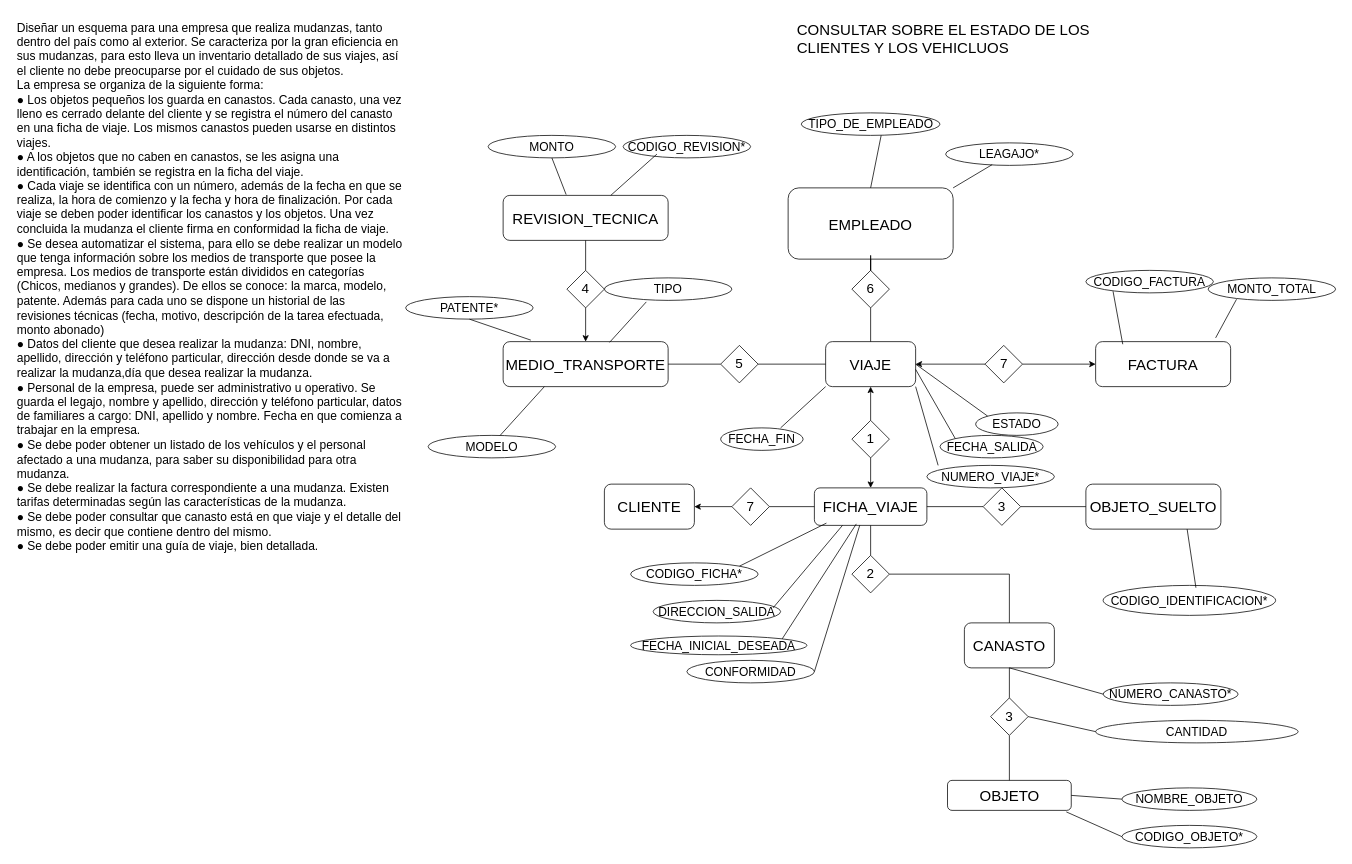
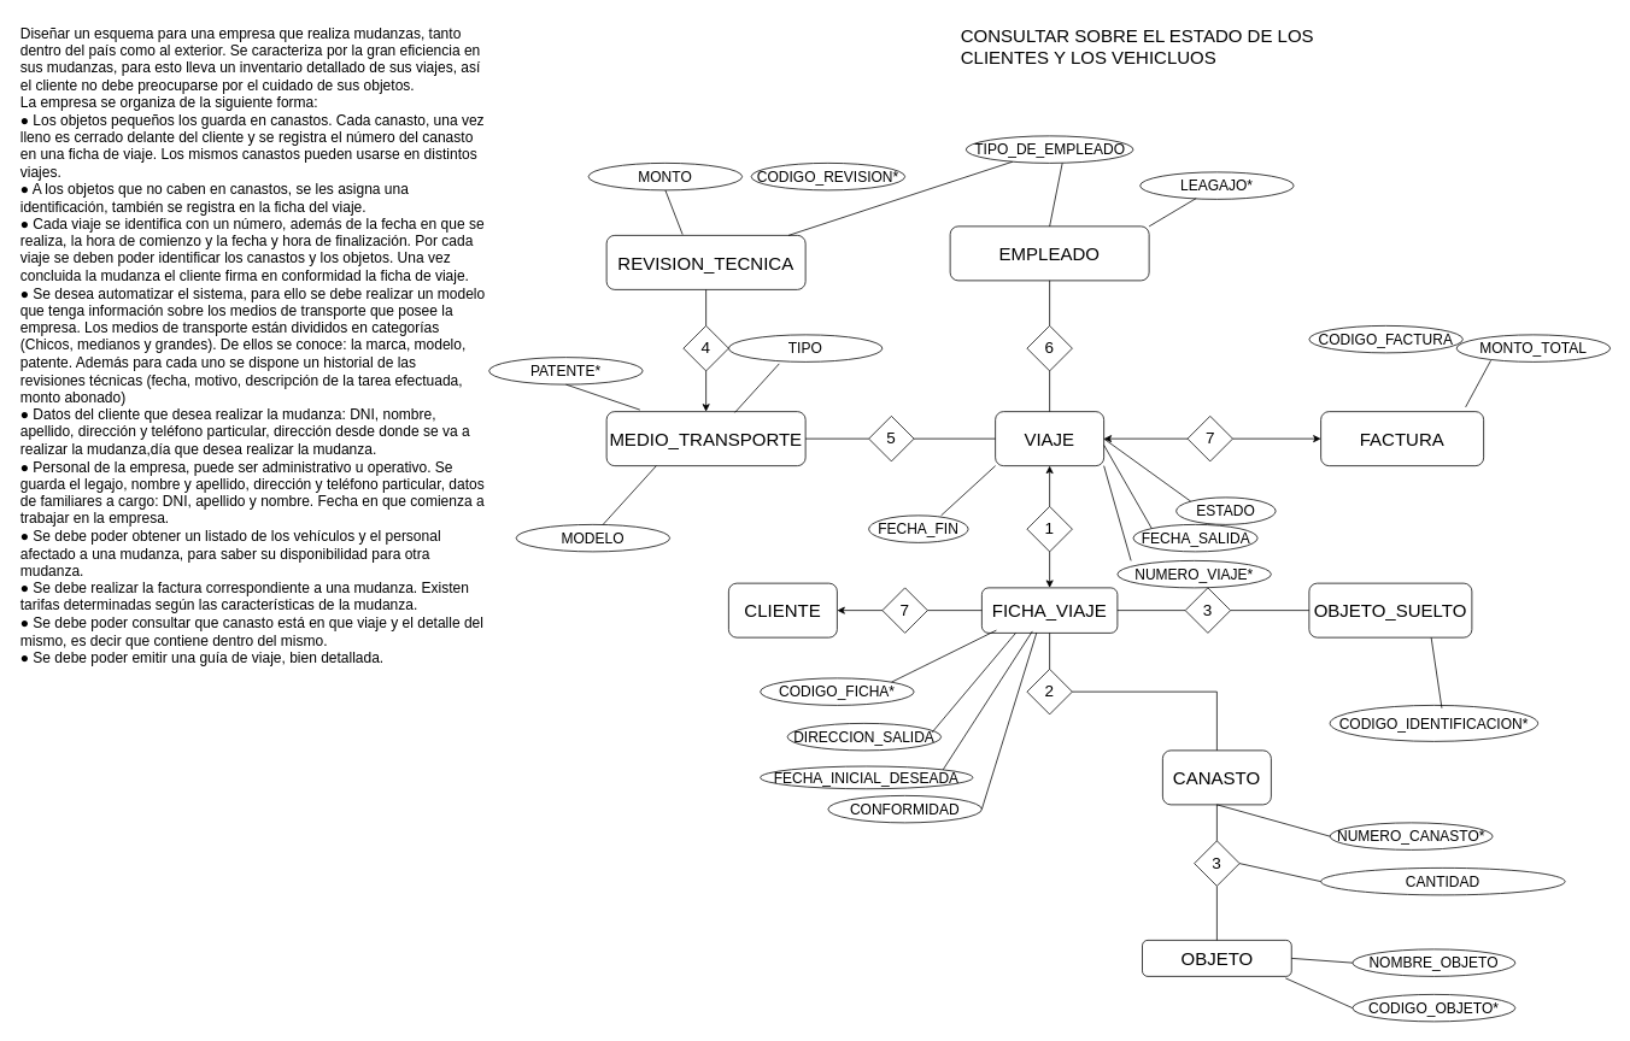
- <mxCell id="34" value="" style="endArrow=none;html=1;rounded=0;entryX=0.265;entryY=0.833;entryDx=0;entryDy=0;entryPerimeter=0;" edge="1" parent="1" source="29" target="33"><mxGeometry width="50" height="50" relative="1" as="geometry"><mxPoint x="980" y="350" as="sourcePoint" /><mxPoint x="1030" y="300" as="targetPoint" /></mxGeometry></mxCell>
+ <mxCell id="34" value="" style="endArrow=none;html=1;rounded=0;" edge="1" parent="1" source="29" target="48"><mxGeometry width="50" height="50" relative="1" as="geometry"><mxPoint x="980" y="350" as="sourcePoint" /><mxPoint x="1030" y="300" as="targetPoint" /></mxGeometry></mxCell>
- <mxCell id="40" value="EMPLEADO" style="rounded=1;whiteSpace=wrap;html=1;fontSize=20;" vertex="1" parent="1"><mxGeometry x="1050" y="250" width="220" height="95" as="geometry" /></mxCell>
+ <mxCell id="40" value="EMPLEADO" style="rounded=1;whiteSpace=wrap;html=1;fontSize=20;" vertex="1" parent="1"><mxGeometry x="1050" y="250" width="220" height="60" as="geometry" /></mxCell>
- <mxCell id="65" value="" style="endArrow=none;html=1;rounded=0;entryX=0.213;entryY=0.929;entryDx=0;entryDy=0;entryPerimeter=0;exitX=0.201;exitY=0.058;exitDx=0;exitDy=0;exitPerimeter=0;" edge="1" parent="1" source="60" target="64"><mxGeometry width="50" height="50" relative="1" as="geometry"><mxPoint x="1420" y="490" as="sourcePoint" /><mxPoint x="1470" y="440" as="targetPoint" /></mxGeometry></mxCell>
